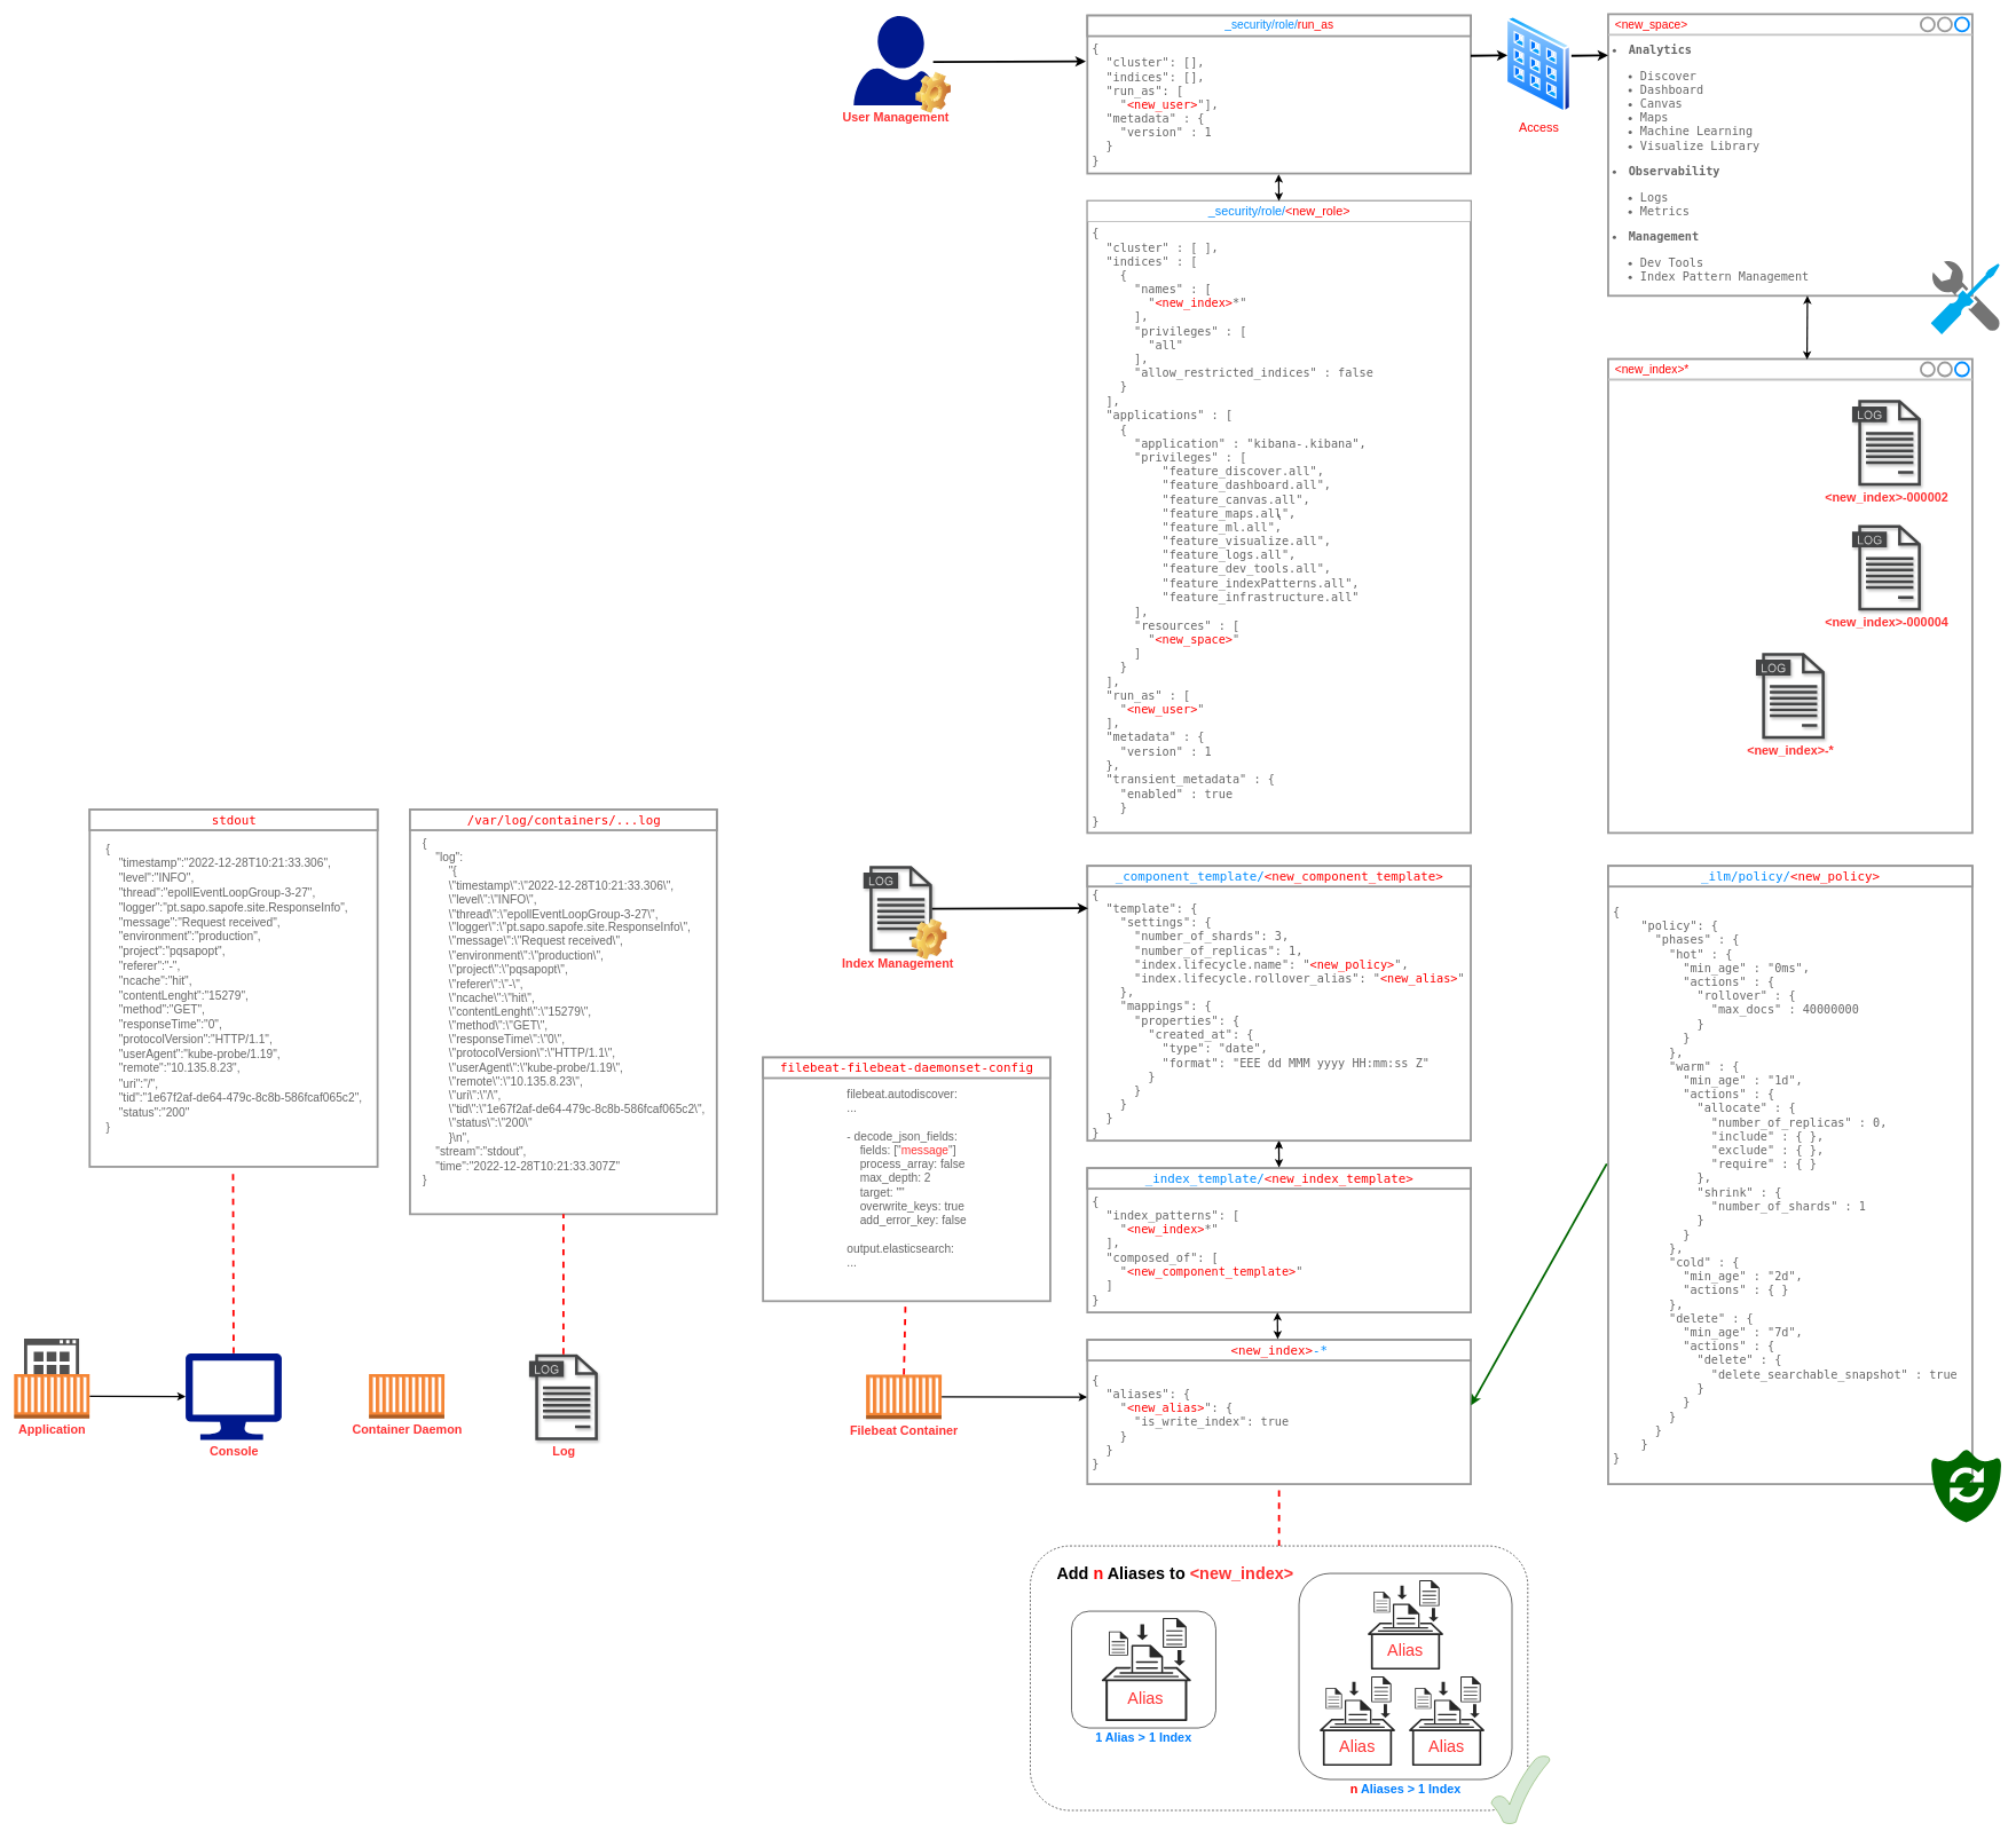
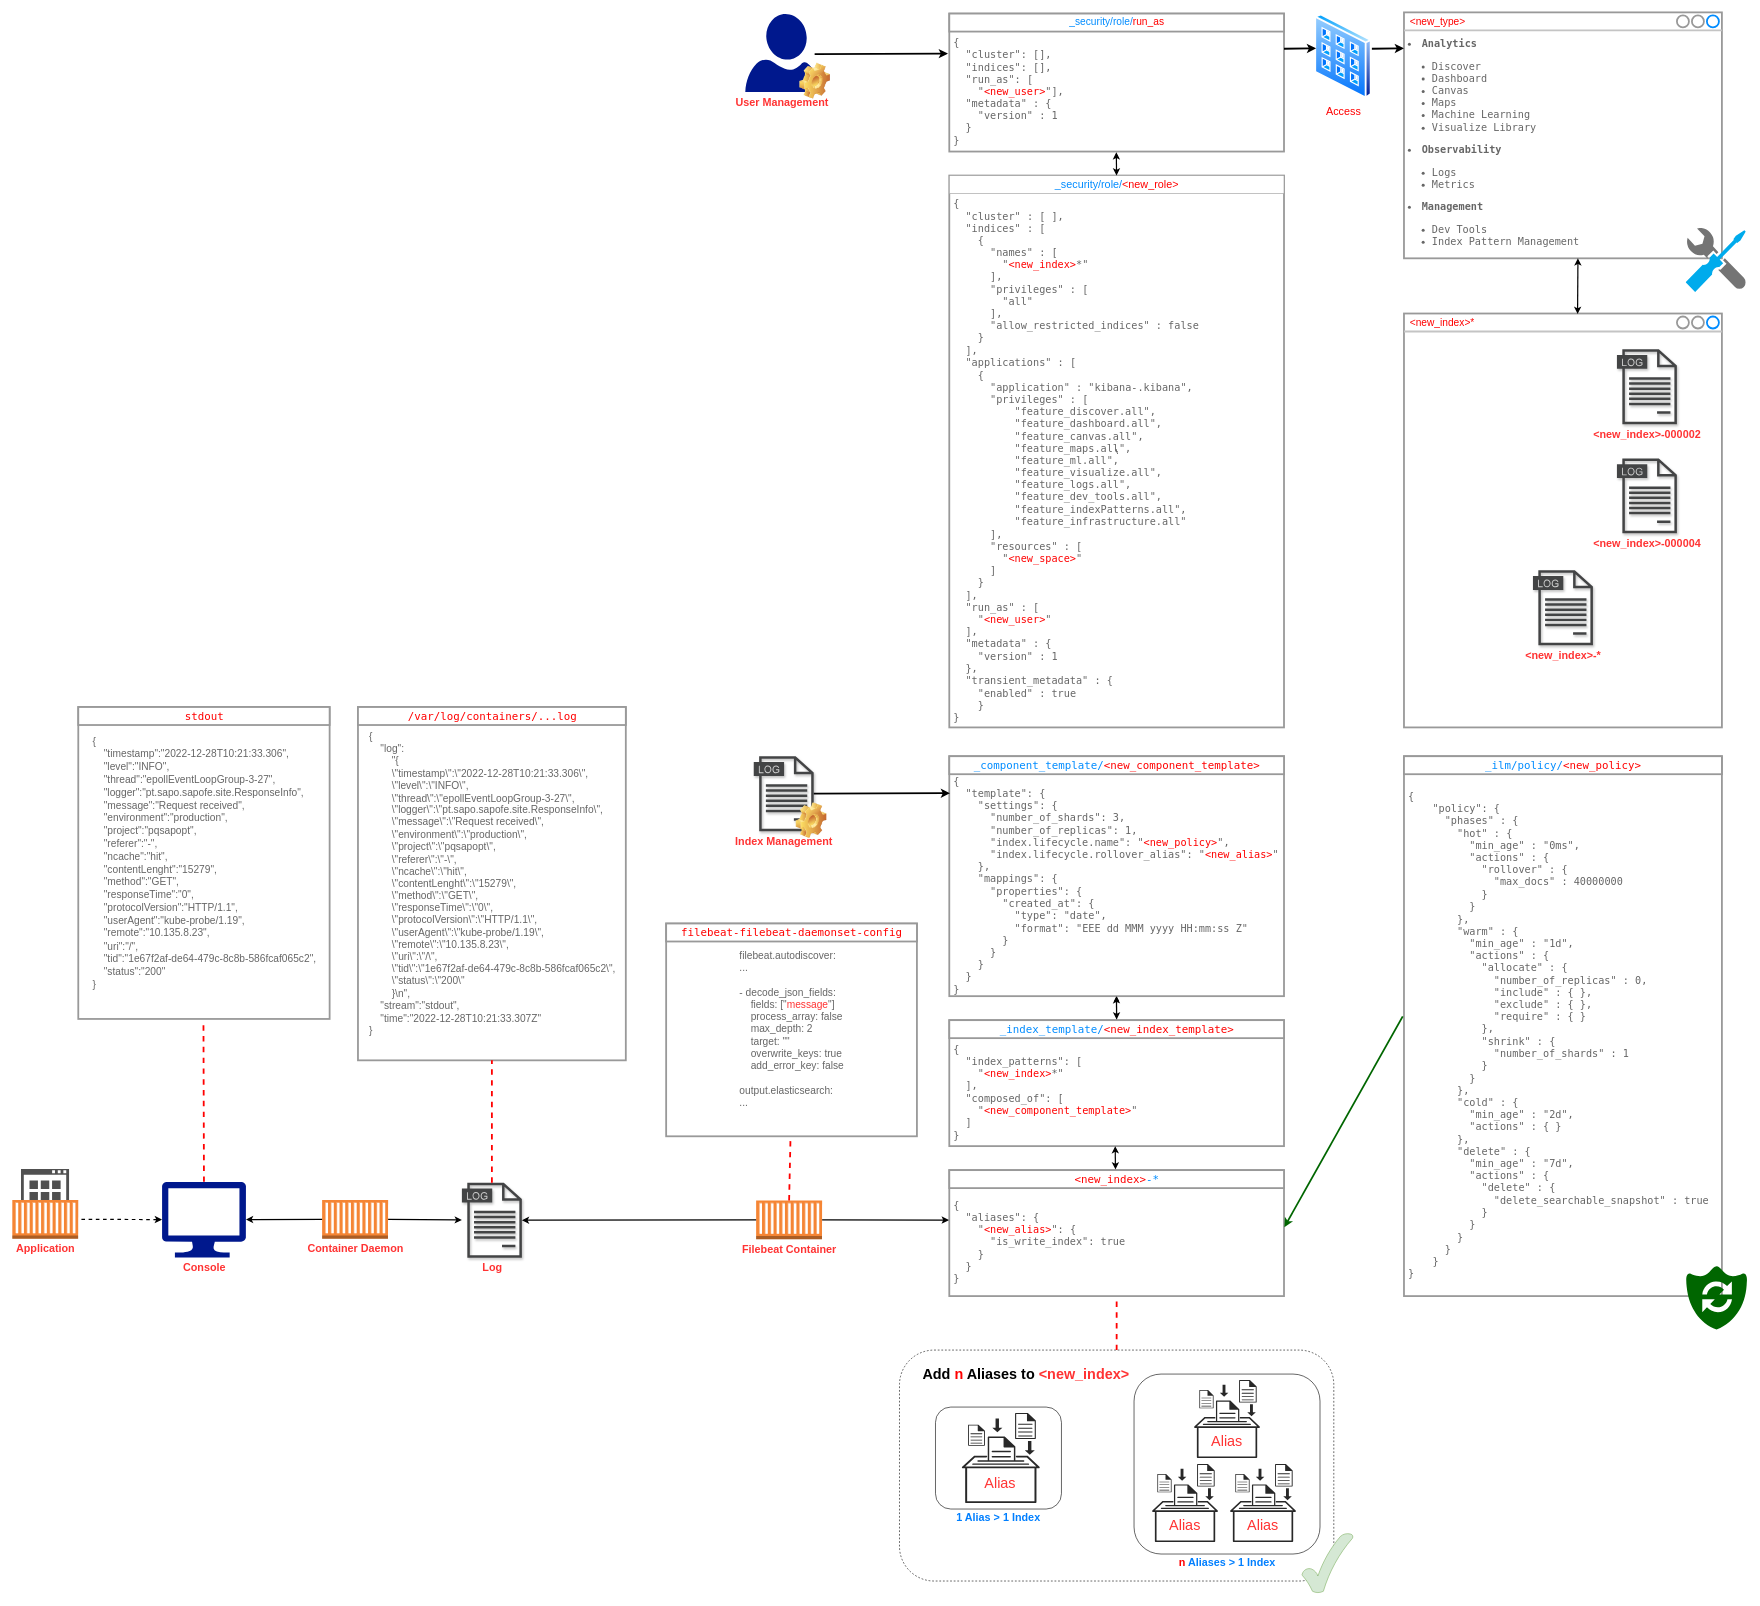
- <mxCell id="4" value="&lt;span style=&quot;&quot;&gt;&lt;font color=&quot;#ff0000&quot;&gt;&amp;lt;new_space&amp;gt;&lt;/font&gt;&lt;/span&gt;" style="strokeWidth=3;shadow=0;dashed=0;align=center;html=1;shape=mxgraph.mockup.containers.window;align=left;verticalAlign=top;spacingLeft=8;strokeColor2=#008cff;strokeColor3=#c4c4c4;fontColor=#666666;mainText=;fontSize=17;labelBackgroundColor=none;strokeColor=#999999;" parent="1" vertex="1"><mxGeometry x="2340" y="20" width="530" height="410" as="geometry" /></mxCell>
+ <mxCell id="4" value="&lt;span style=&quot;&quot;&gt;&lt;font color=&quot;#ff0000&quot;&gt;&amp;lt;new_type&amp;gt;&lt;/font&gt;&lt;/span&gt;" style="strokeWidth=3;shadow=0;dashed=0;align=center;html=1;shape=mxgraph.mockup.containers.window;align=left;verticalAlign=top;spacingLeft=8;strokeColor2=#008cff;strokeColor3=#c4c4c4;fontColor=#666666;mainText=;fontSize=17;labelBackgroundColor=none;strokeColor=#999999;" parent="1" vertex="1"><mxGeometry x="2340" y="20" width="530" height="410" as="geometry" /></mxCell>
- <mxCell id="66" value="" style="endArrow=none;html=1;rounded=0;fontFamily=Helvetica;fontColor=#FF0000;startArrow=classic;startFill=1;strokeWidth=2;entryX=1;entryY=0.5;entryDx=0;entryDy=0;entryPerimeter=0;endFill=0;exitX=0;exitY=0.5;exitDx=0;exitDy=0;exitPerimeter=0;" edge="1" parent="1" source="65" target="82"><mxGeometry width="50" height="50" relative="1" as="geometry"><mxPoint x="239.5" y="2245.5" as="sourcePoint" /><mxPoint x="99.5" y="2245.5" as="targetPoint" /></mxGeometry></mxCell>
+ <mxCell id="66" value="" style="endArrow=none;html=1;rounded=0;fontFamily=Helvetica;fontColor=#FF0000;startArrow=classic;startFill=1;strokeWidth=2;entryX=1;entryY=0.5;entryDx=0;entryDy=0;entryPerimeter=0;endFill=0;exitX=0;exitY=0.5;exitDx=0;exitDy=0;exitPerimeter=0;dashed=1;" edge="1" parent="1" source="65" target="82"><mxGeometry width="50" height="50" relative="1" as="geometry"><mxPoint x="239.5" y="2245.5" as="sourcePoint" /><mxPoint x="99.5" y="2245.5" as="targetPoint" /></mxGeometry></mxCell>
+ <mxCell id="67" value="" style="endArrow=none;html=1;rounded=0;fontFamily=Helvetica;fontColor=#FF0000;startArrow=classic;startFill=1;strokeWidth=2;entryX=0;entryY=0.5;entryDx=0;entryDy=0;entryPerimeter=0;endFill=0;exitX=1;exitY=0.5;exitDx=0;exitDy=0;exitPerimeter=0;" edge="1" parent="1" source="65" target="63"><mxGeometry width="50" height="50" relative="1" as="geometry"><mxPoint x="679.5" y="1856.5" as="sourcePoint" /><mxPoint x="639.5" y="2043.5" as="targetPoint" /></mxGeometry></mxCell>
+ <mxCell id="68" value="" style="endArrow=none;html=1;rounded=0;fontFamily=Helvetica;fontColor=#FF0000;startArrow=classic;startFill=1;strokeWidth=2;entryX=1;entryY=0.5;entryDx=0;entryDy=0;entryPerimeter=0;endFill=0;" edge="1" parent="1" source="55" target="63"><mxGeometry width="50" height="50" relative="1" as="geometry"><mxPoint x="839.5" y="1941.5" as="sourcePoint" /><mxPoint x="499.5" y="1843.75" as="targetPoint" /></mxGeometry></mxCell>
+ <mxCell id="56" value="" style="endArrow=none;html=1;rounded=0;fontFamily=Helvetica;fontColor=#FF0000;startArrow=classic;startFill=1;strokeWidth=2;entryX=0;entryY=0.5;entryDx=0;entryDy=0;endFill=0;entryPerimeter=0;" parent="1" source="55" target="54" edge="1"><mxGeometry width="50" height="50" relative="1" as="geometry"><mxPoint x="1057" y="2470.5" as="sourcePoint" /><mxPoint x="1081.99" y="2055.5" as="targetPoint" /></mxGeometry></mxCell>
